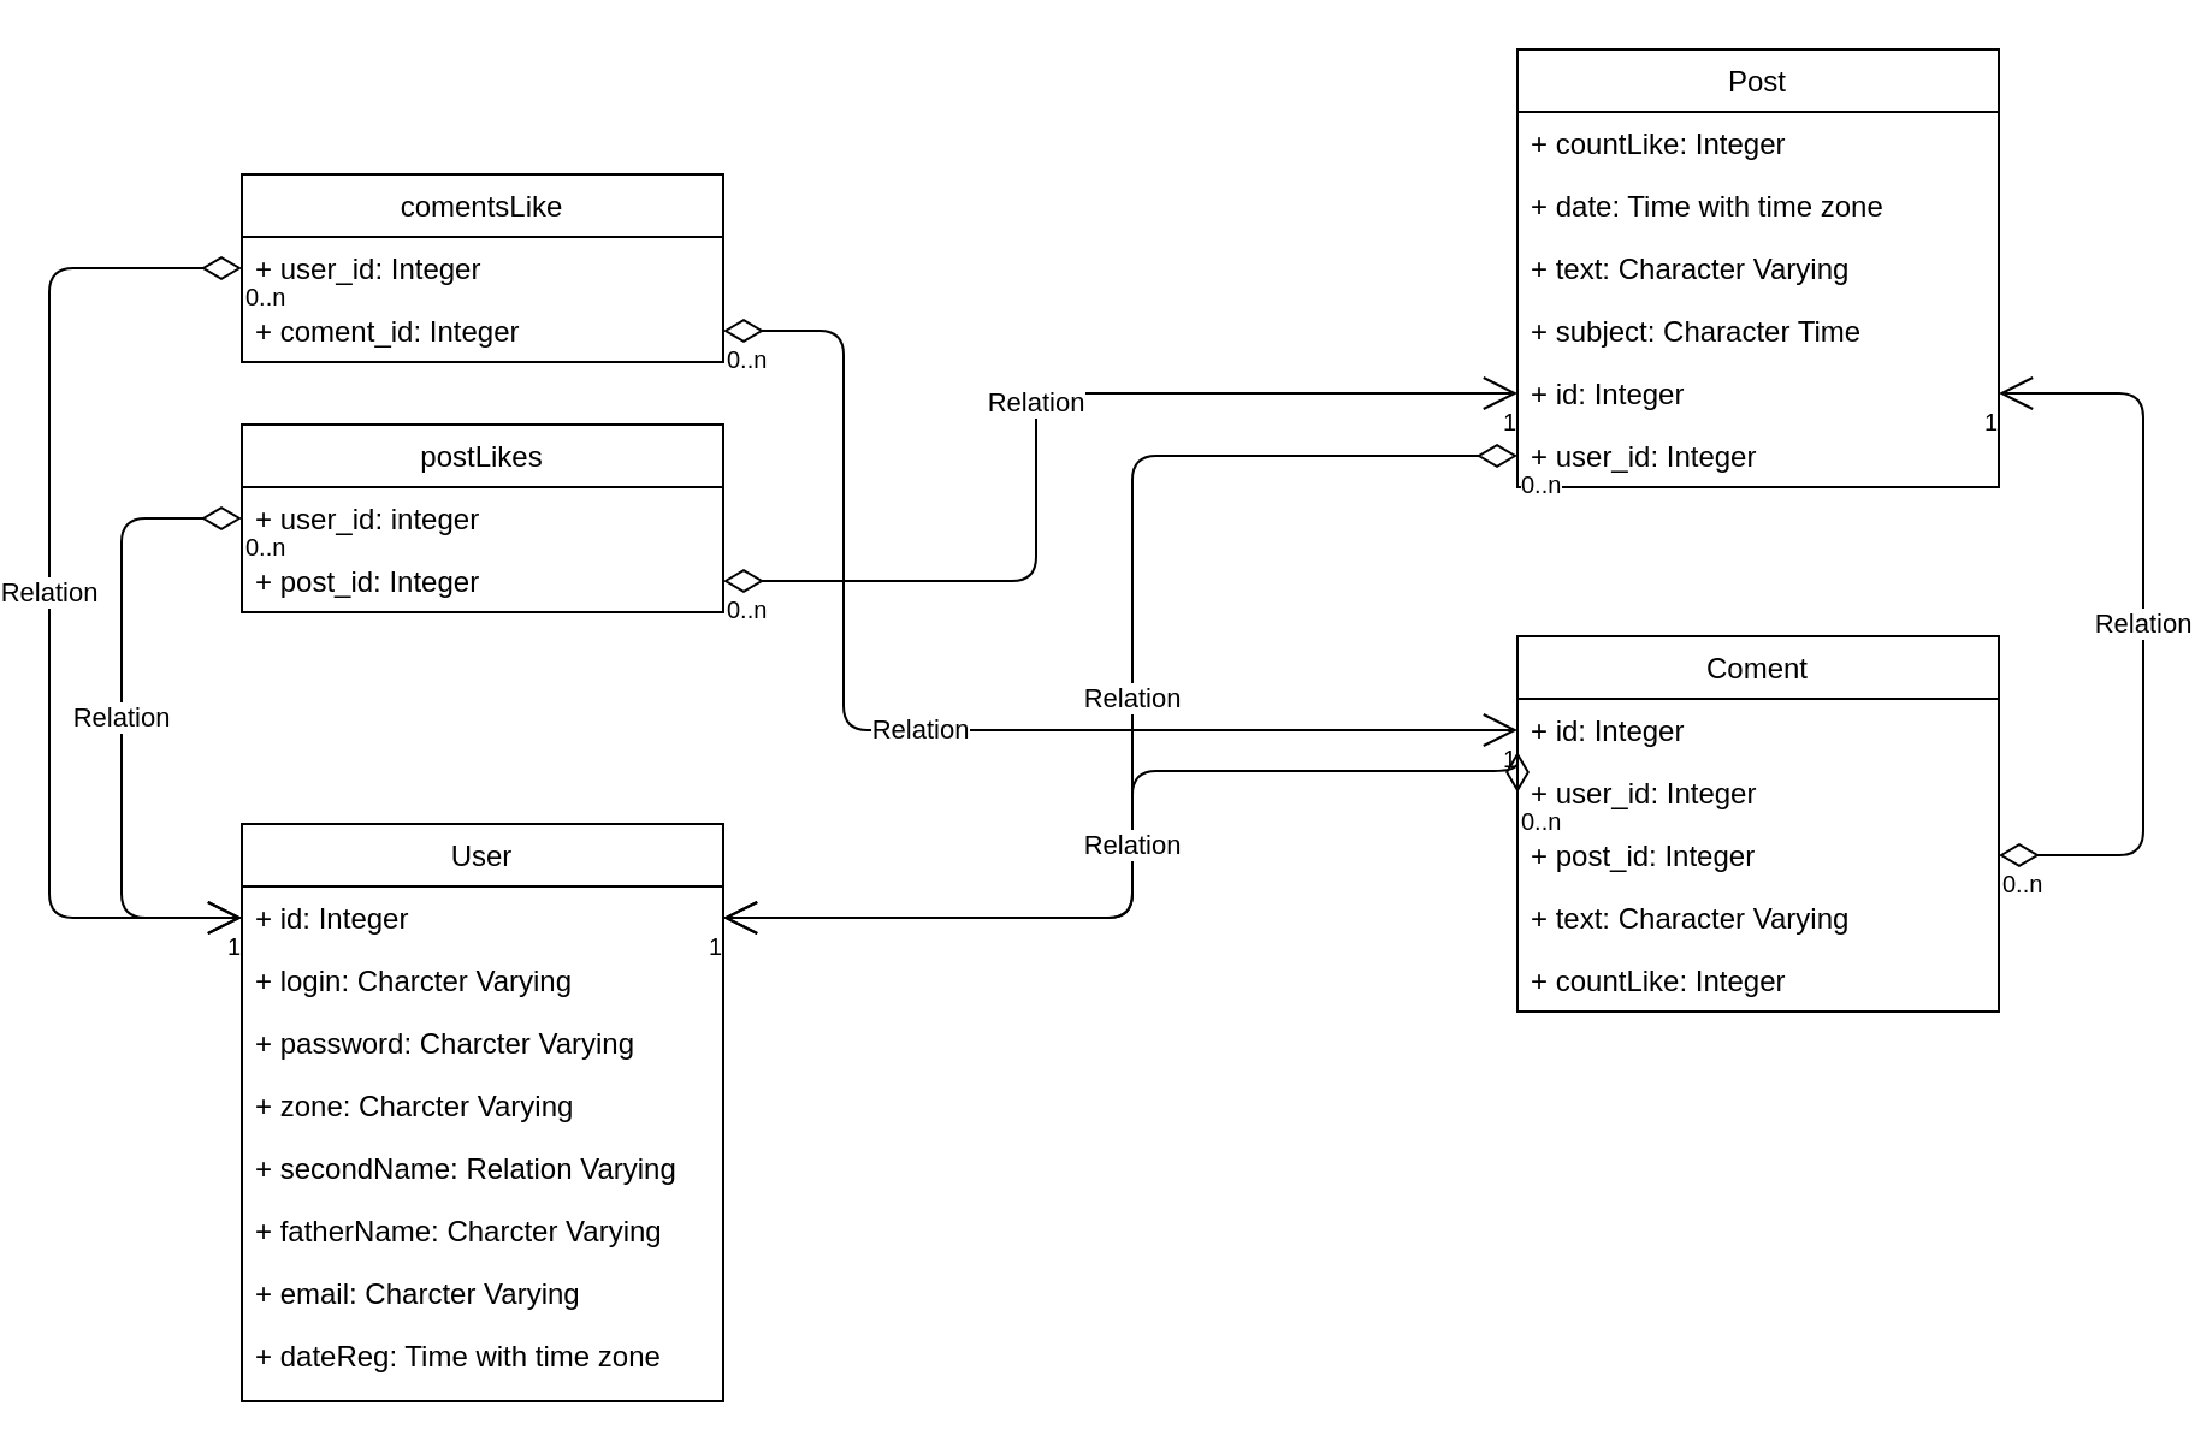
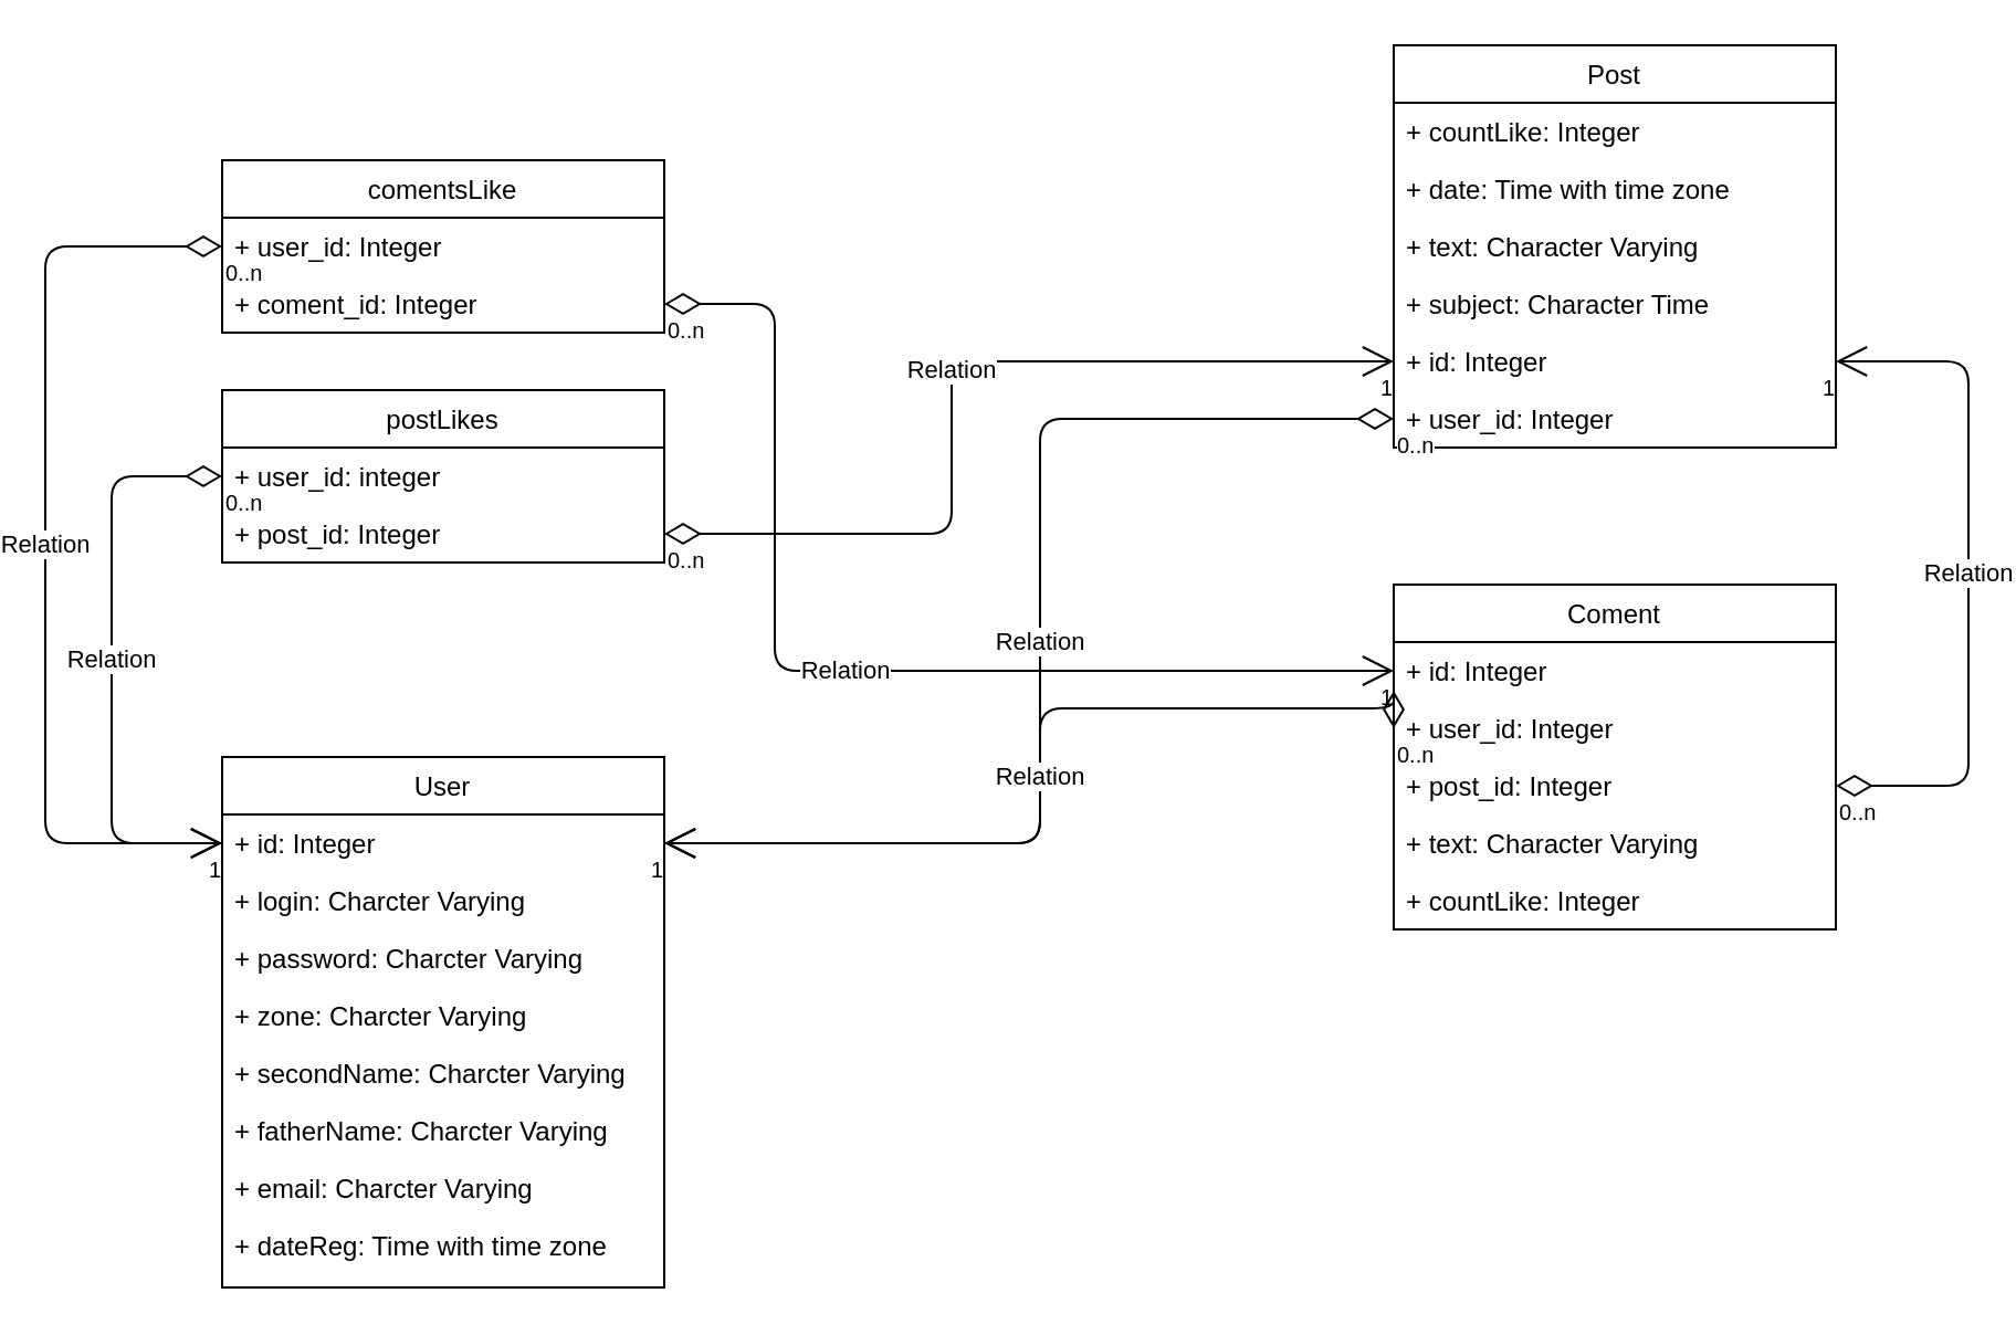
- <mxCell id="7" value="+ secondName: Relation Varying" style="text;strokeColor=none;fillColor=none;align=left;verticalAlign=top;spacingLeft=4;spacingRight=4;overflow=hidden;rotatable=0;points=[[0,0.5],[1,0.5]];portConstraint=eastwest;" vertex="1" parent="2"><mxGeometry y="130" width="200" height="26" as="geometry" /></mxCell>
+ <mxCell id="7" value="+ secondName: Charcter Varying" style="text;strokeColor=none;fillColor=none;align=left;verticalAlign=top;spacingLeft=4;spacingRight=4;overflow=hidden;rotatable=0;points=[[0,0.5],[1,0.5]];portConstraint=eastwest;" vertex="1" parent="2"><mxGeometry y="130" width="200" height="26" as="geometry" /></mxCell>
